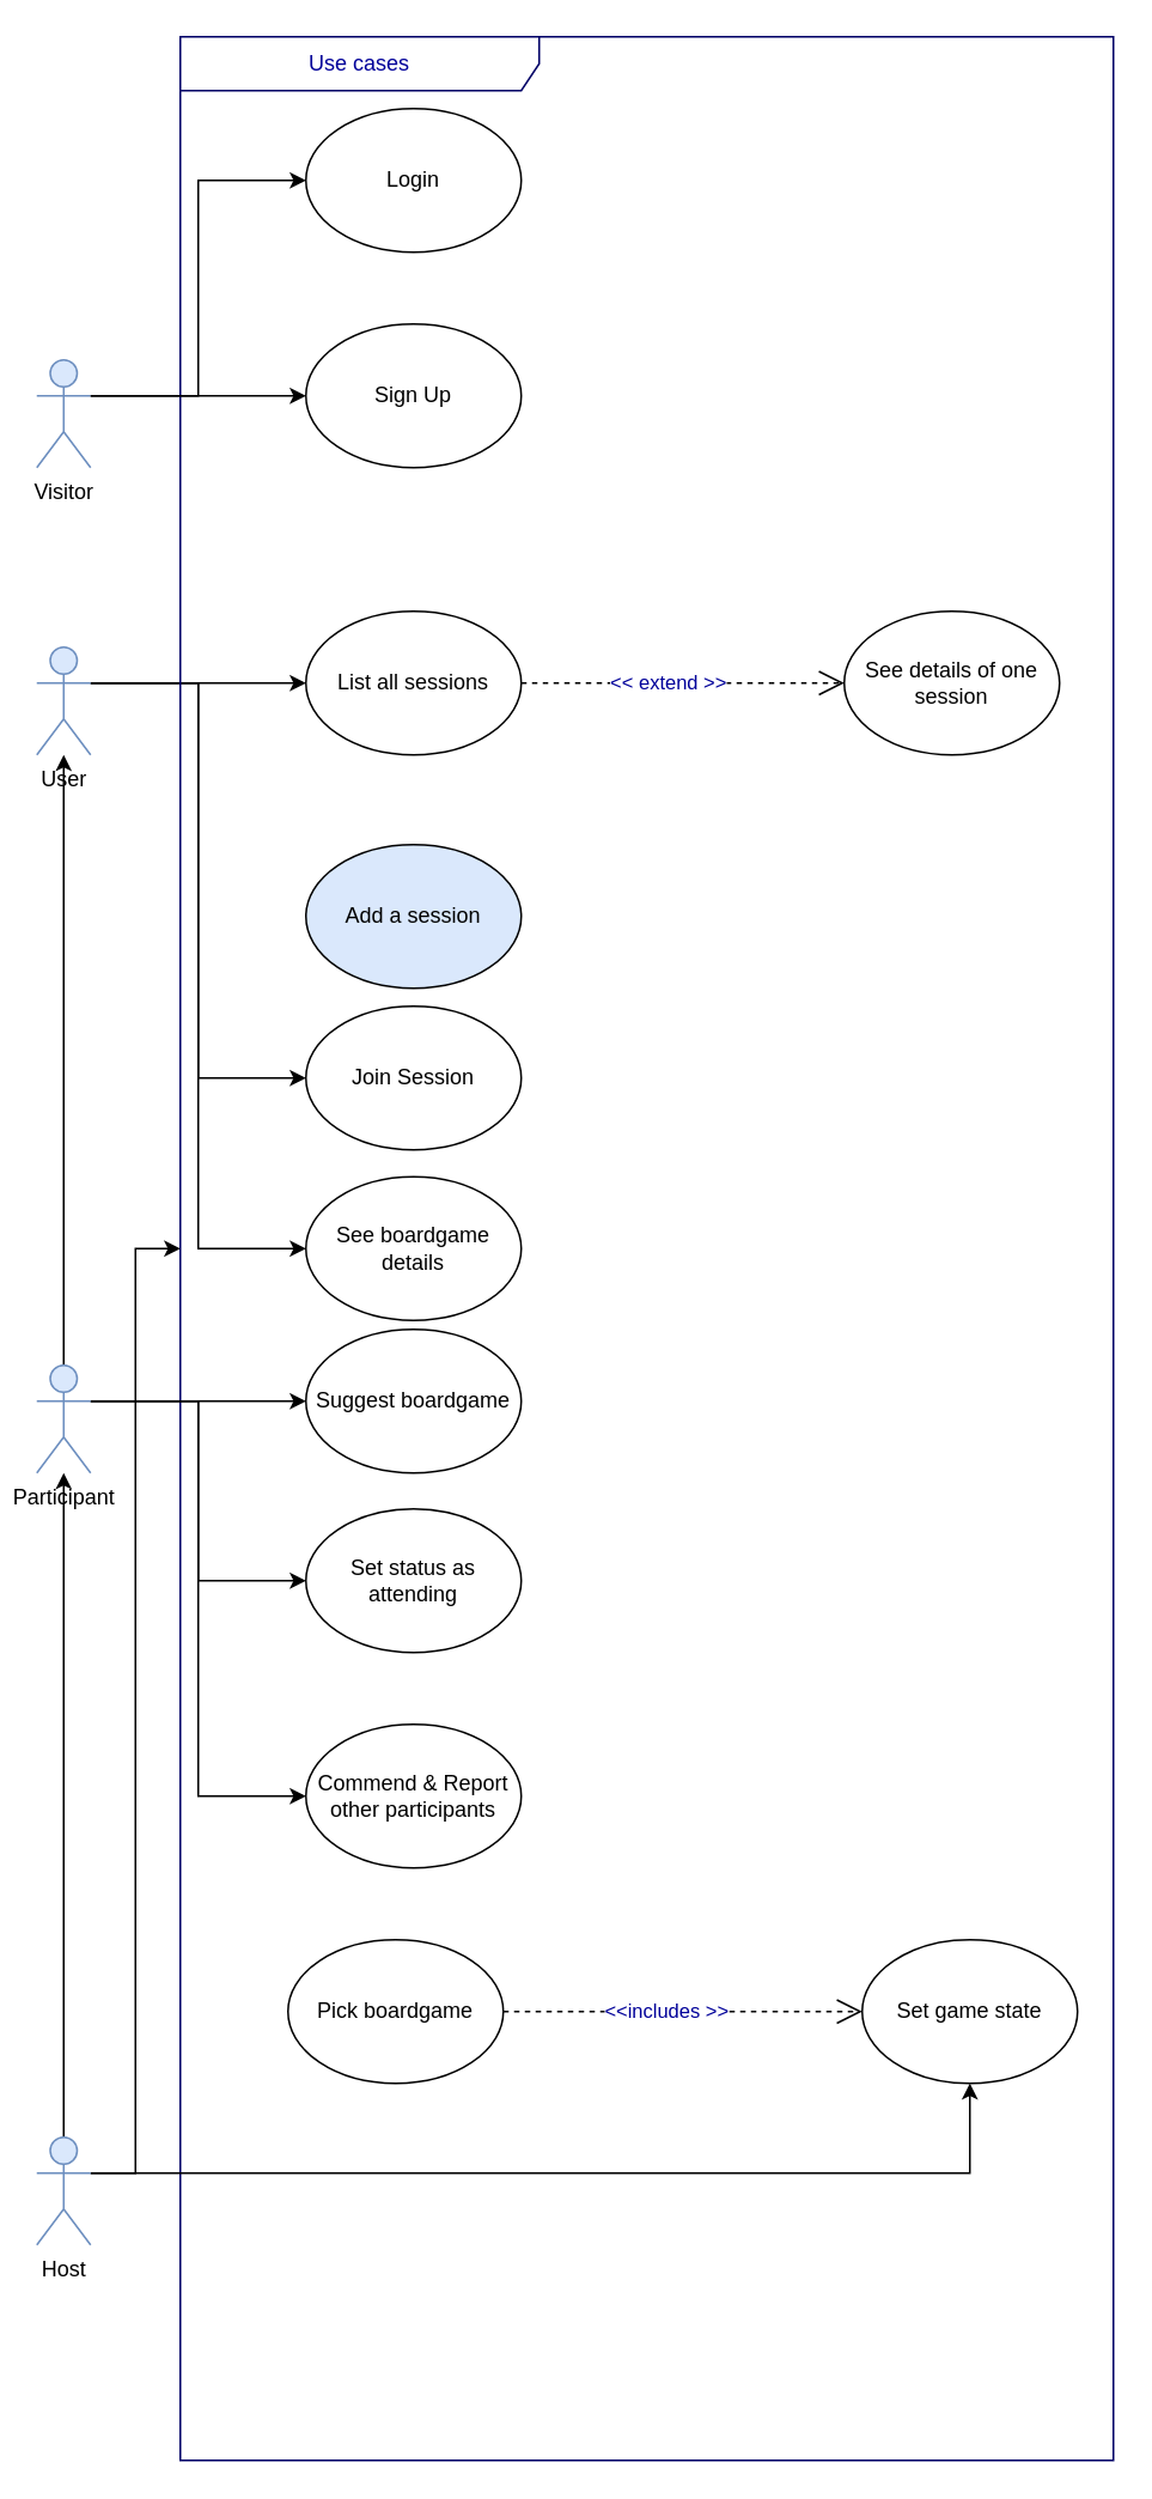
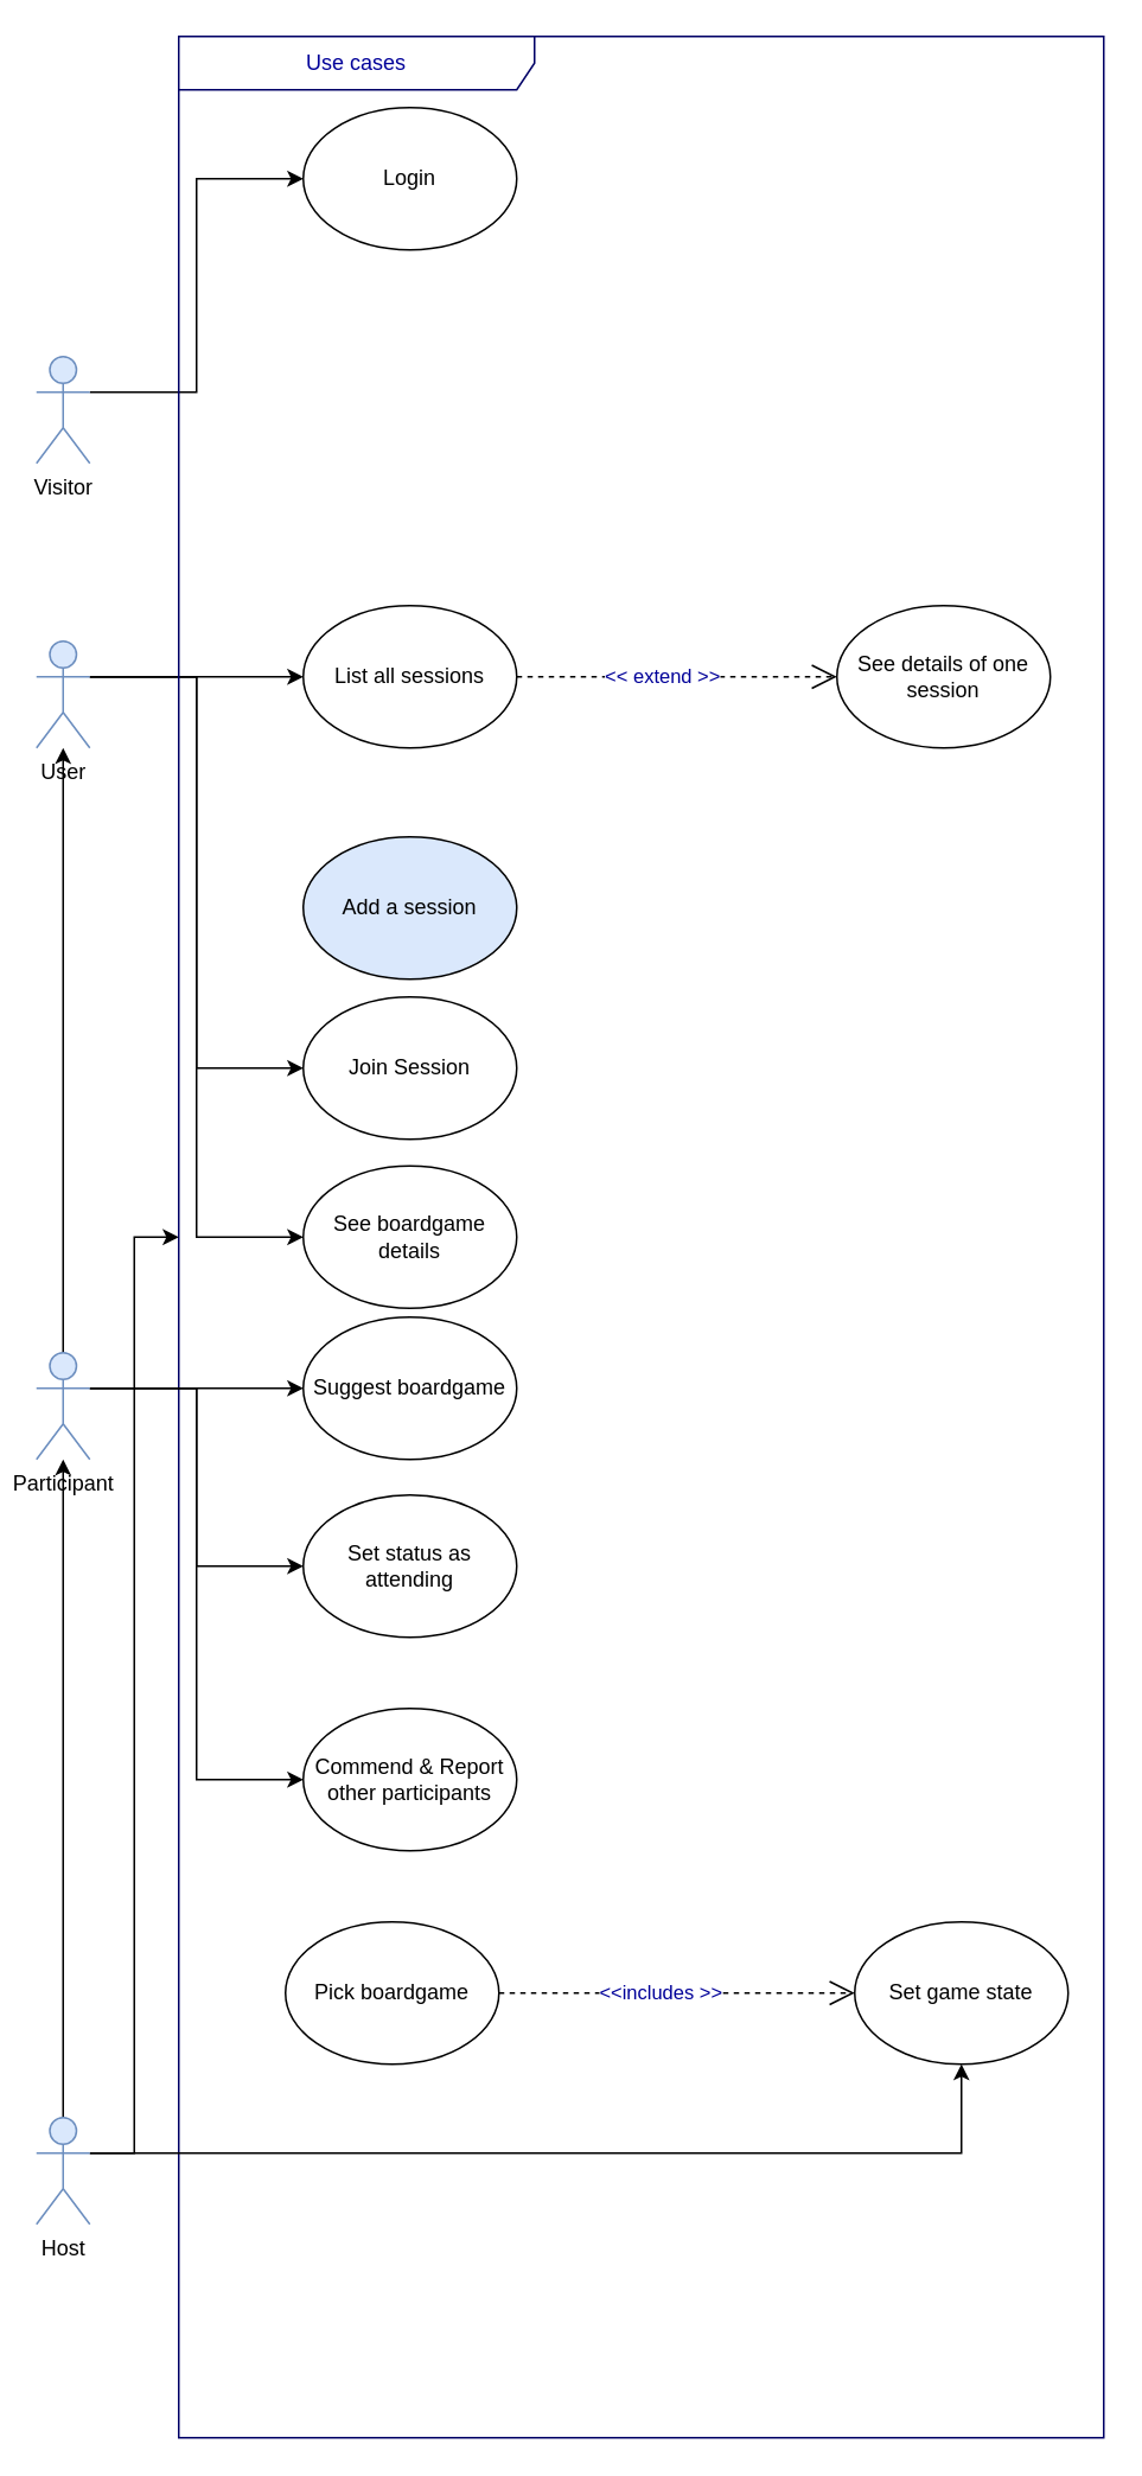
- <mxCell id="11" style="edgeStyle=orthogonalEdgeStyle;rounded=0;orthogonalLoop=1;jettySize=auto;html=1;exitX=0;exitY=0.5;exitDx=0;exitDy=0;entryX=1;entryY=0.333;entryDx=0;entryDy=0;entryPerimeter=0;endArrow=none;endFill=0;startArrow=classic;startFill=1;" edge="1" parent="1" source="10" target="3"><mxGeometry relative="1" as="geometry" /></mxCell>
- <mxCell id="10" value="Sign Up" style="ellipse;whiteSpace=wrap;html=1;" vertex="1" parent="1"><mxGeometry x="170" y="180" width="120" height="80" as="geometry" /></mxCell>
